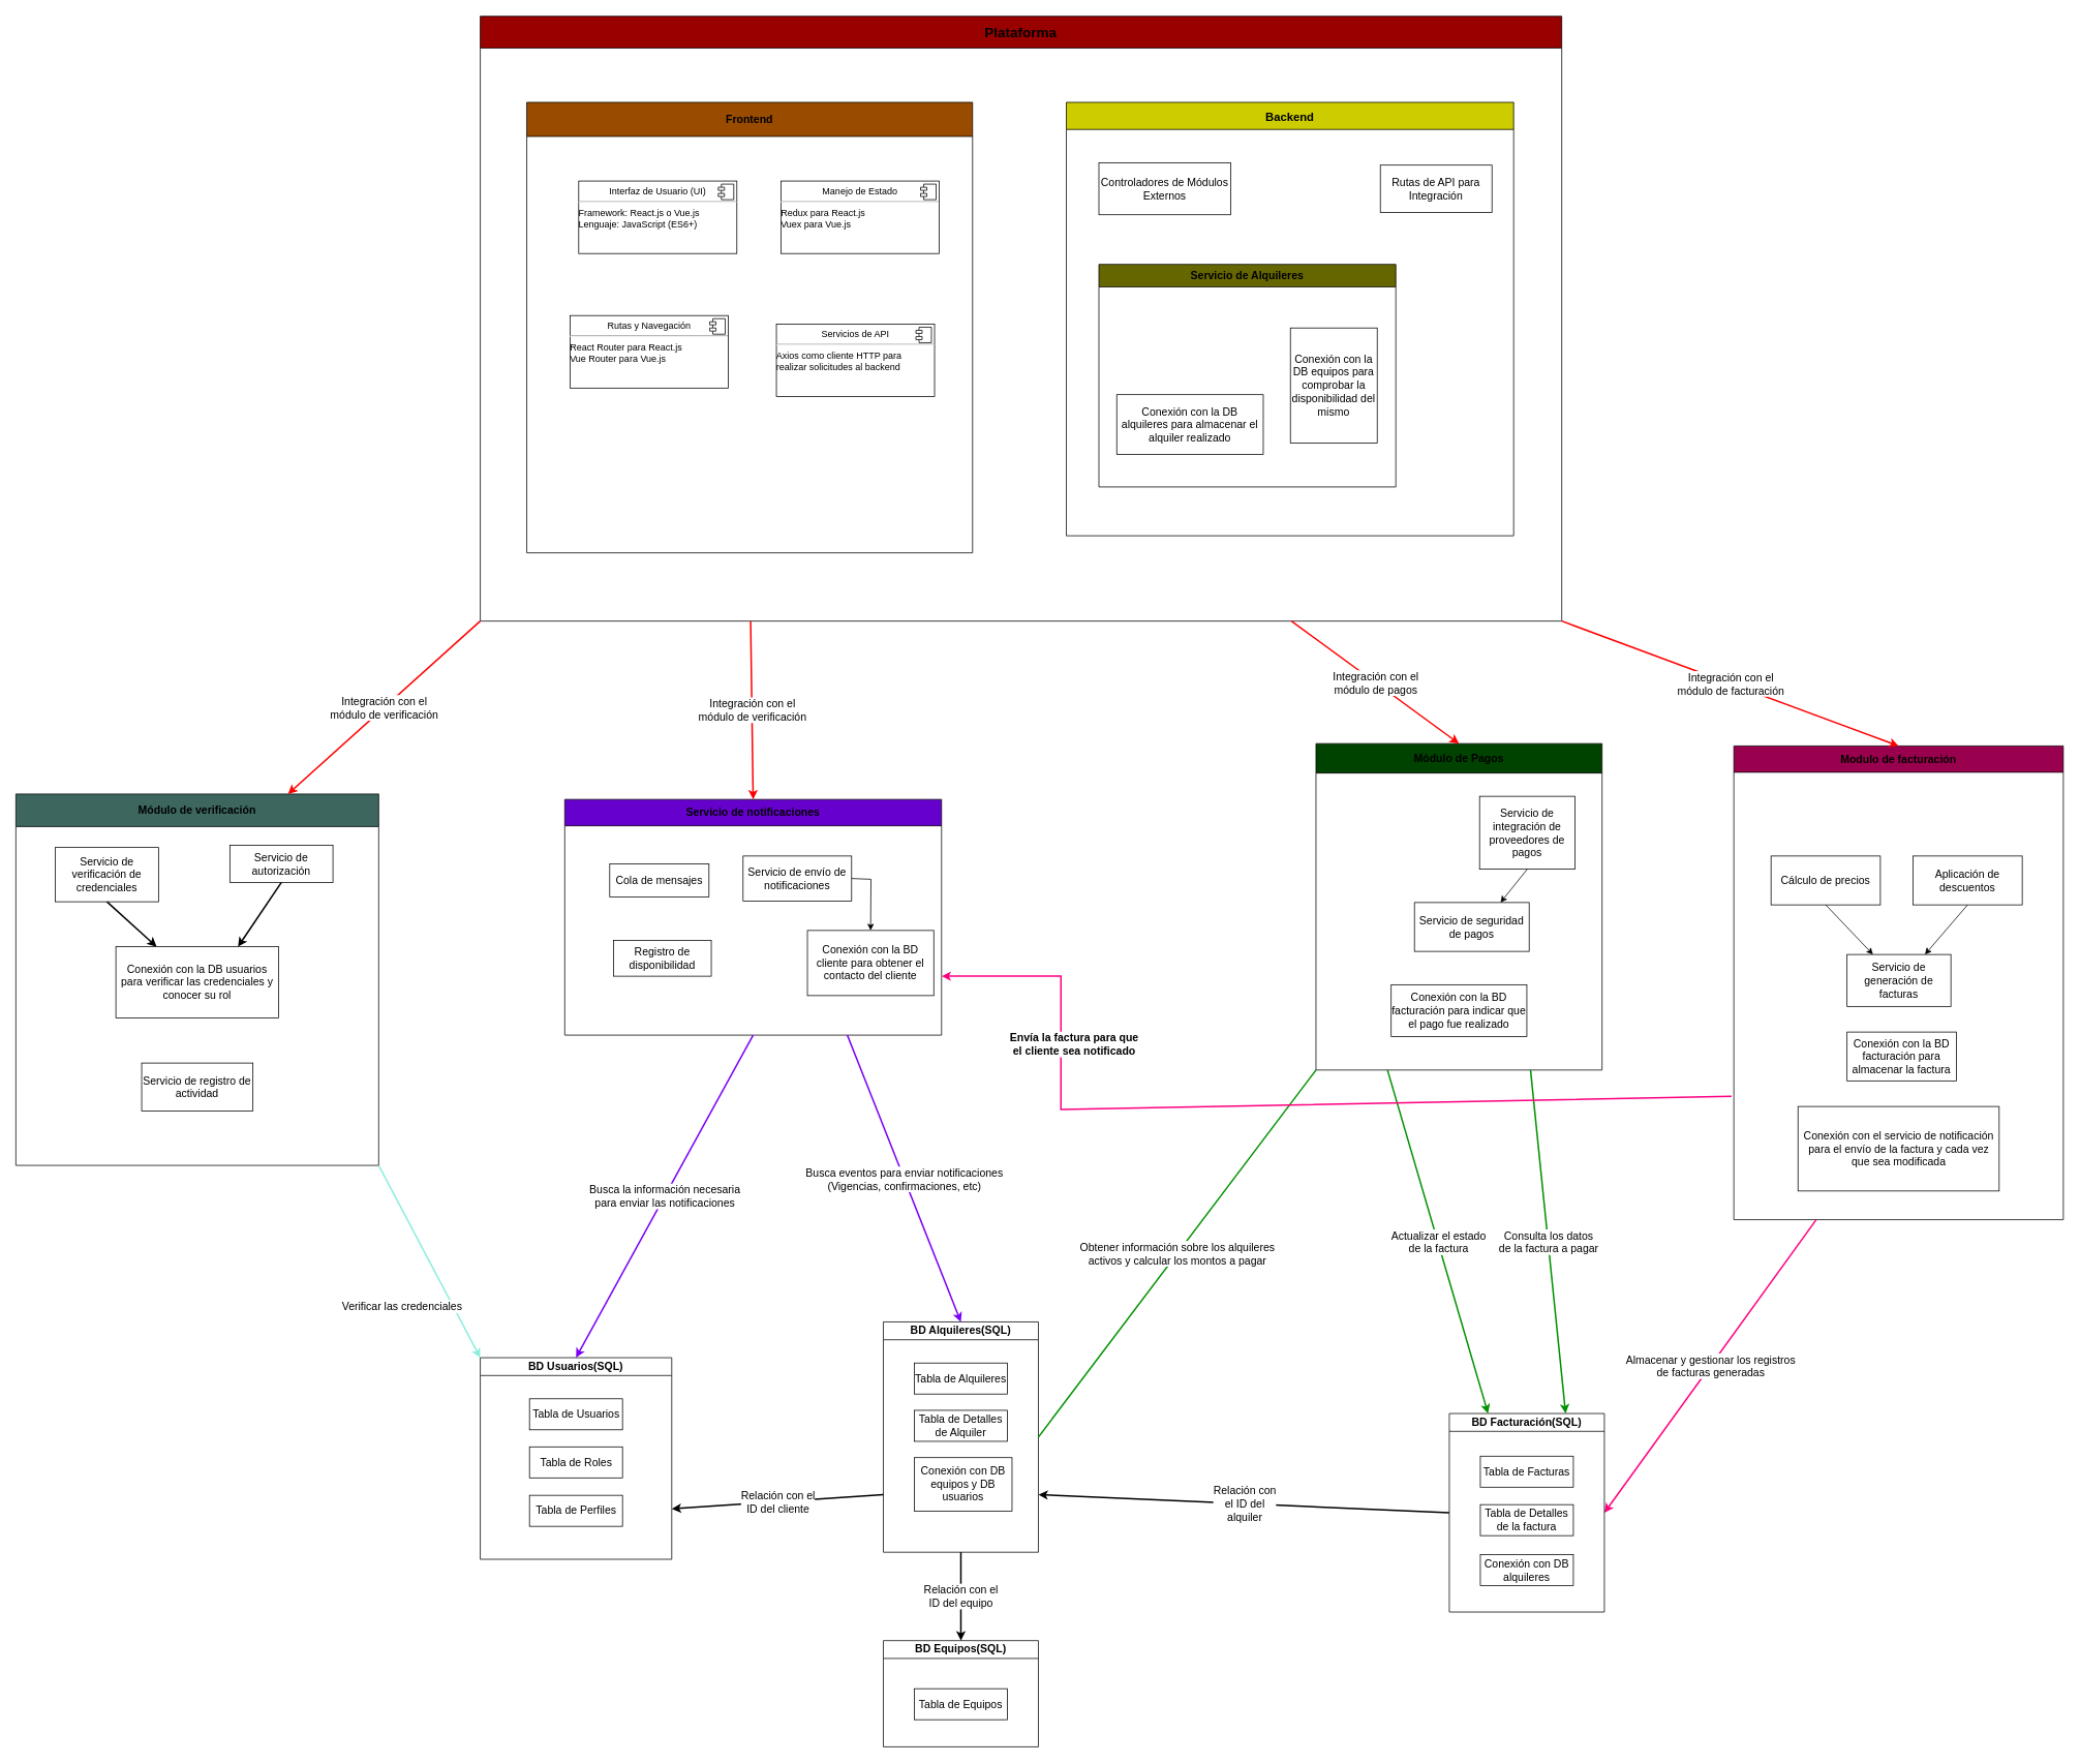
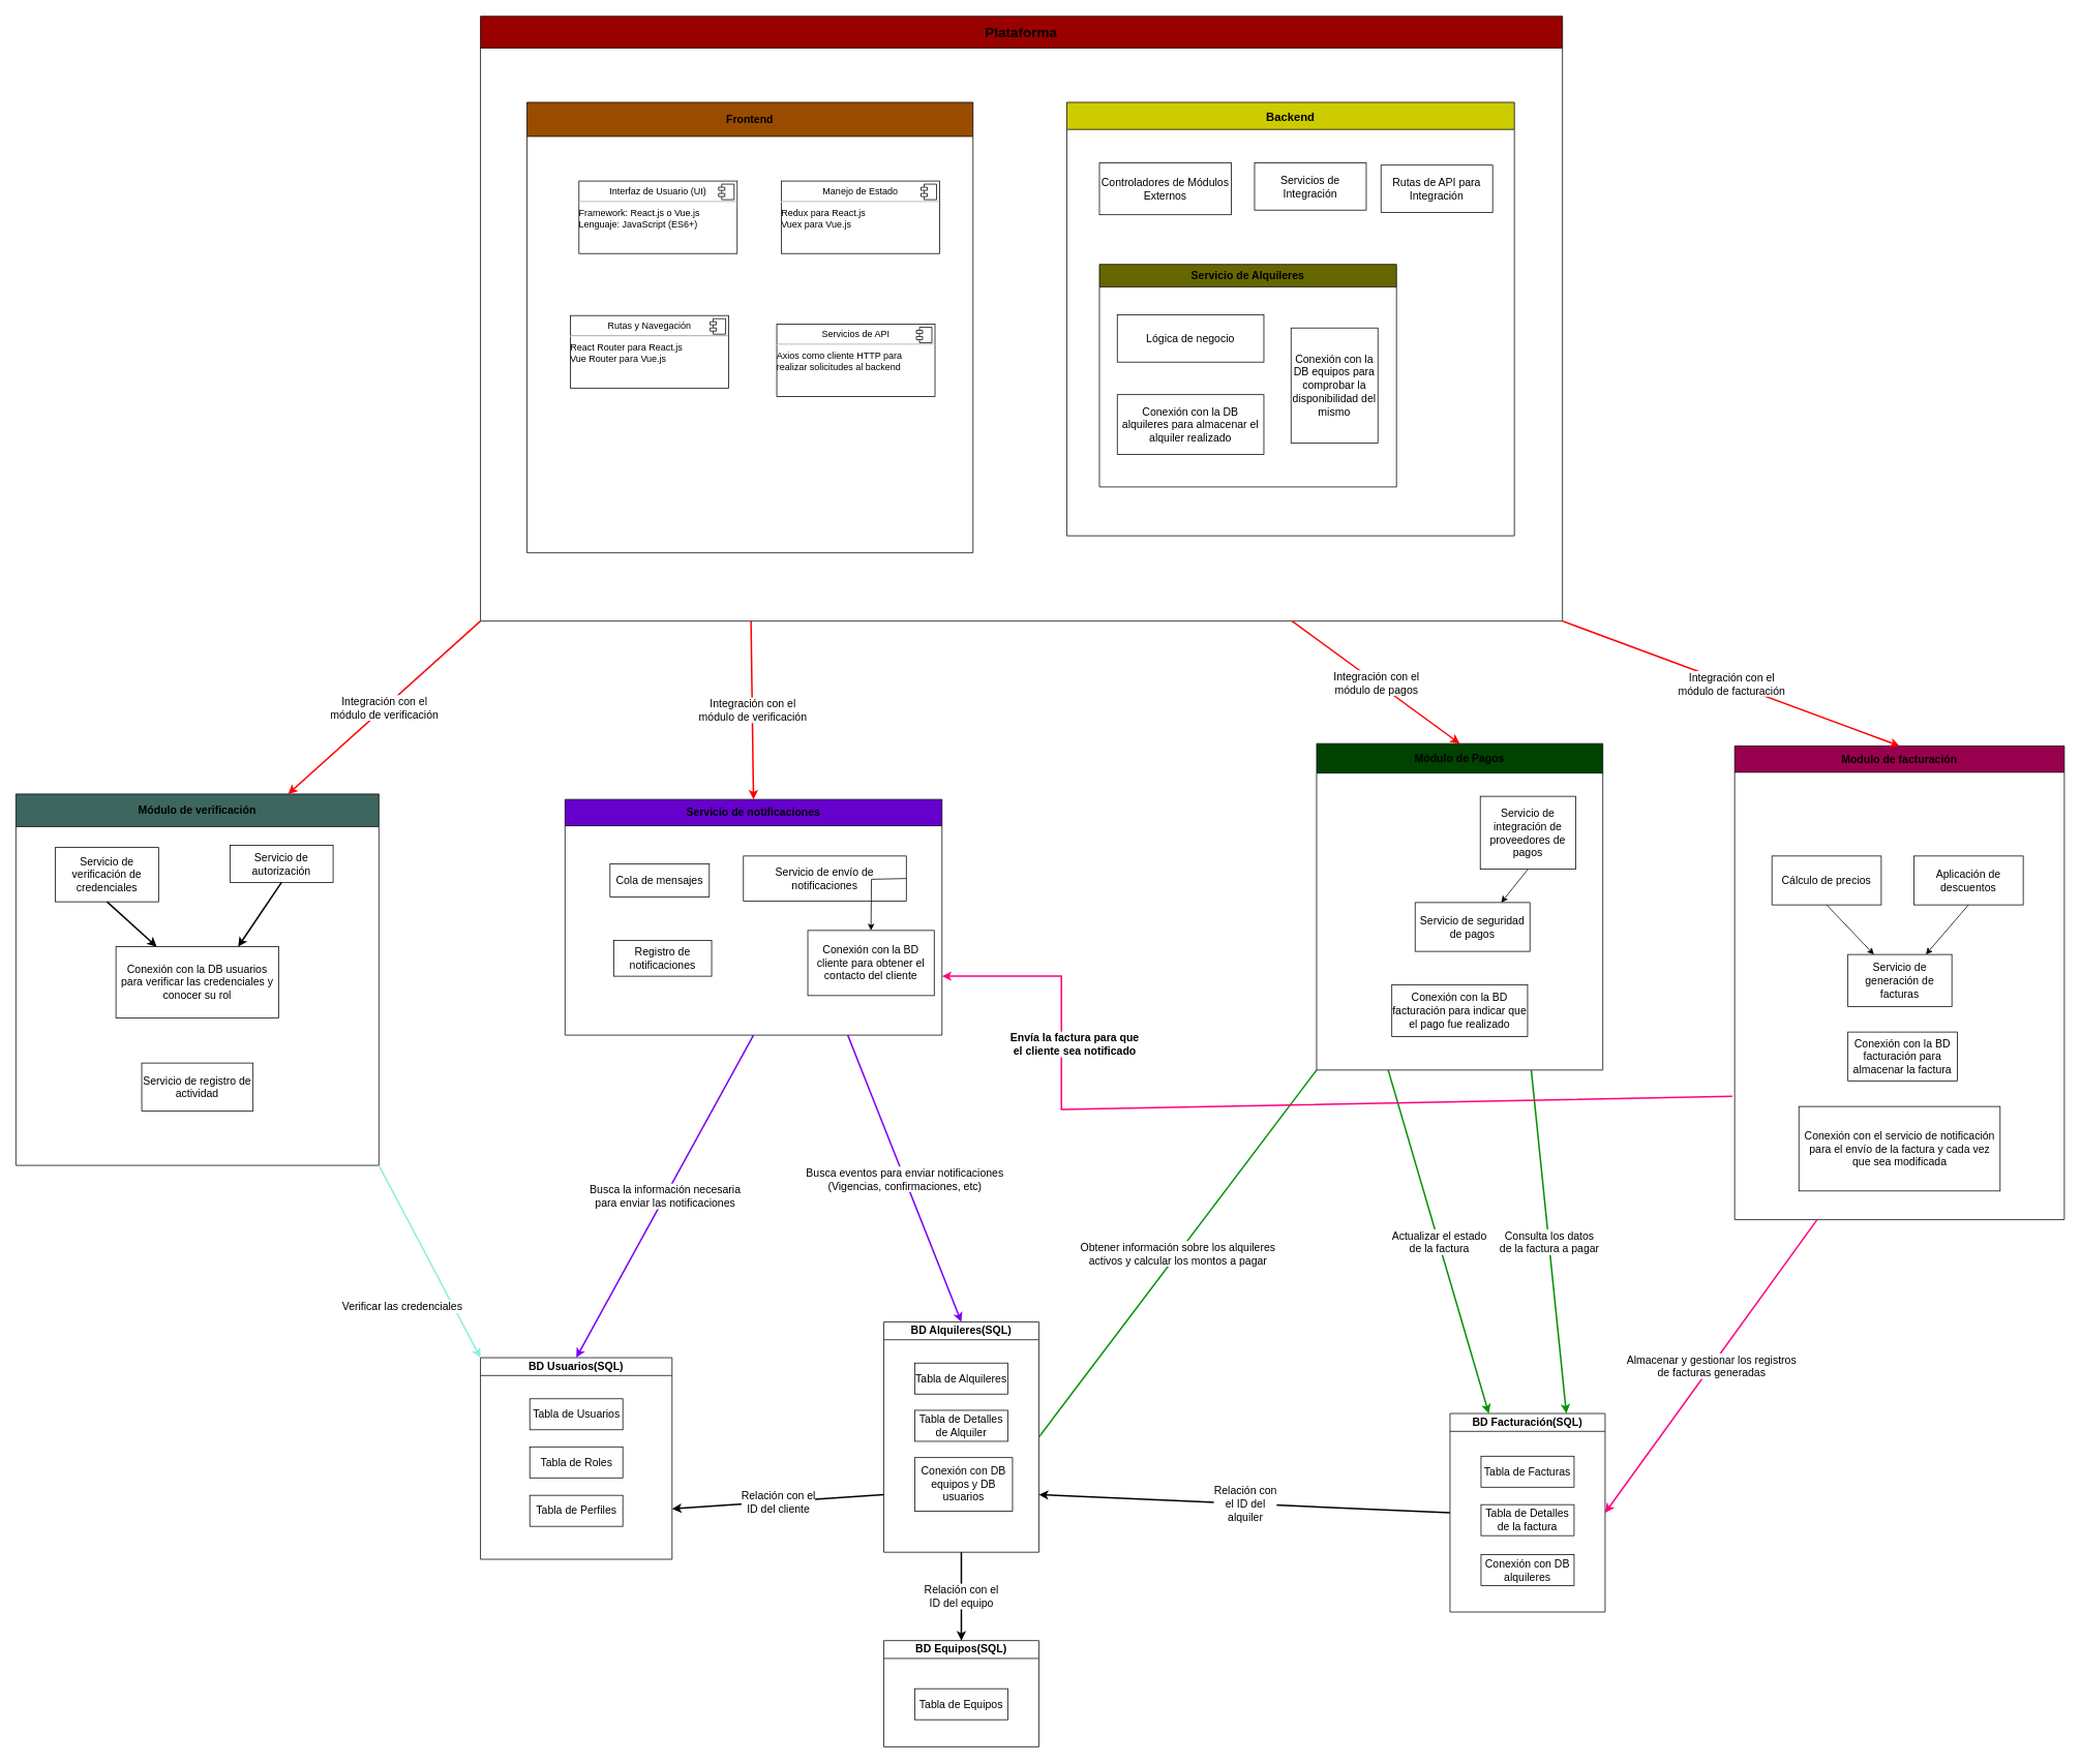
+ <mxCell id="76" value="Servicios de Integración" style="whiteSpace=wrap;html=1;treeFolding=1;treeMoving=1;newEdgeStyle={&quot;edgeStyle&quot;:&quot;elbowEdgeStyle&quot;,&quot;startArrow&quot;:&quot;none&quot;,&quot;endArrow&quot;:&quot;none&quot;};fontSize=14;" vertex="1" parent="74"><mxGeometry x="242" y="78" width="144" height="61" as="geometry" /></mxCell>
+ <mxCell id="78" value="Lógica de negocio" style="whiteSpace=wrap;html=1;treeFolding=1;treeMoving=1;newEdgeStyle={&quot;edgeStyle&quot;:&quot;elbowEdgeStyle&quot;,&quot;startArrow&quot;:&quot;none&quot;,&quot;endArrow&quot;:&quot;none&quot;};fontSize=14;" vertex="1" parent="77"><mxGeometry x="23" y="65" width="189" height="61" as="geometry" /></mxCell>
- <mxCell id="34" value="Servicio de envío de notificaciones" style="whiteSpace=wrap;html=1;treeFolding=1;treeMoving=1;newEdgeStyle={&quot;edgeStyle&quot;:&quot;elbowEdgeStyle&quot;,&quot;startArrow&quot;:&quot;none&quot;,&quot;endArrow&quot;:&quot;none&quot;};fontSize=14;" parent="32" vertex="1"><mxGeometry x="230" y="73" width="140" height="58" as="geometry" /></mxCell>
+ <mxCell id="34" value="Servicio de envío de notificaciones" style="whiteSpace=wrap;html=1;treeFolding=1;treeMoving=1;newEdgeStyle={&quot;edgeStyle&quot;:&quot;elbowEdgeStyle&quot;,&quot;startArrow&quot;:&quot;none&quot;,&quot;endArrow&quot;:&quot;none&quot;};fontSize=14;" parent="32" vertex="1"><mxGeometry x="230" y="73" width="210" height="58" as="geometry" /></mxCell>
- <mxCell id="35" value="Registro de disponibilidad" style="whiteSpace=wrap;html=1;treeFolding=1;treeMoving=1;newEdgeStyle={&quot;edgeStyle&quot;:&quot;elbowEdgeStyle&quot;,&quot;startArrow&quot;:&quot;none&quot;,&quot;endArrow&quot;:&quot;none&quot;};fontSize=14;" parent="32" vertex="1"><mxGeometry x="63" y="182" width="126" height="46" as="geometry" /></mxCell>
+ <mxCell id="35" value="Registro de notificaciones" style="whiteSpace=wrap;html=1;treeFolding=1;treeMoving=1;newEdgeStyle={&quot;edgeStyle&quot;:&quot;elbowEdgeStyle&quot;,&quot;startArrow&quot;:&quot;none&quot;,&quot;endArrow&quot;:&quot;none&quot;};fontSize=14;" parent="32" vertex="1"><mxGeometry x="63" y="182" width="126" height="46" as="geometry" /></mxCell>
